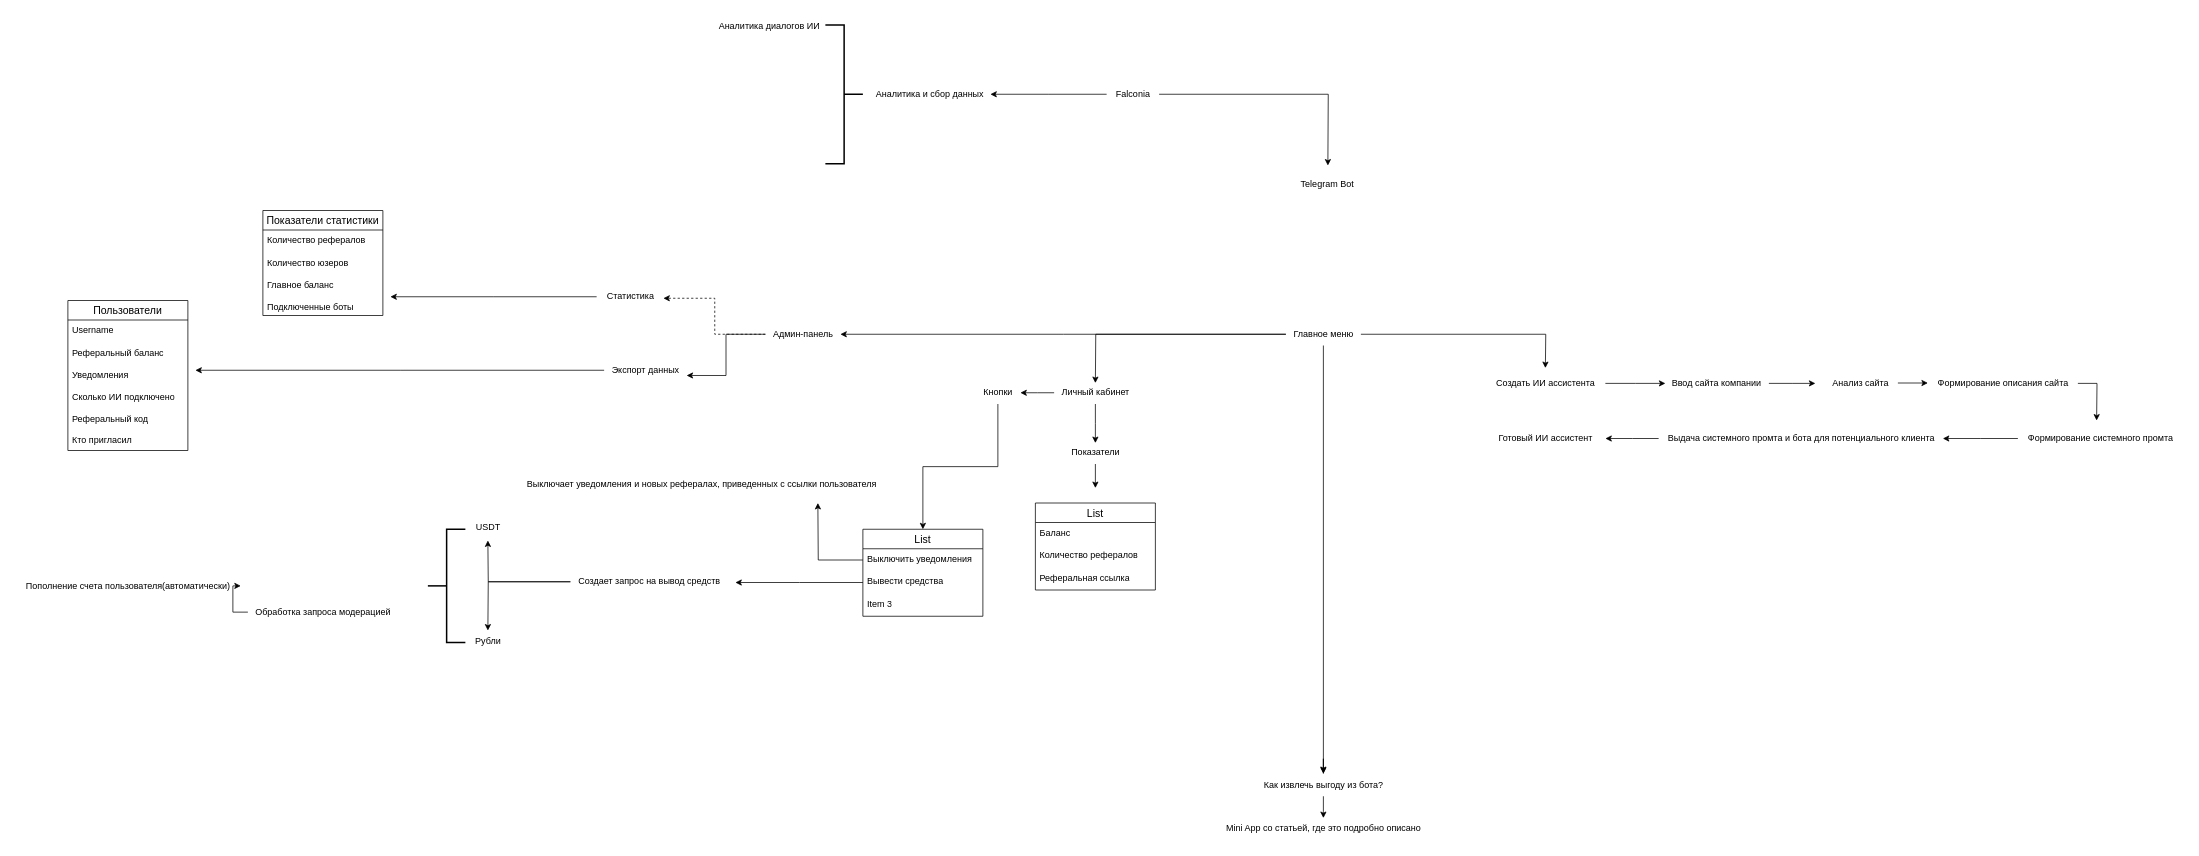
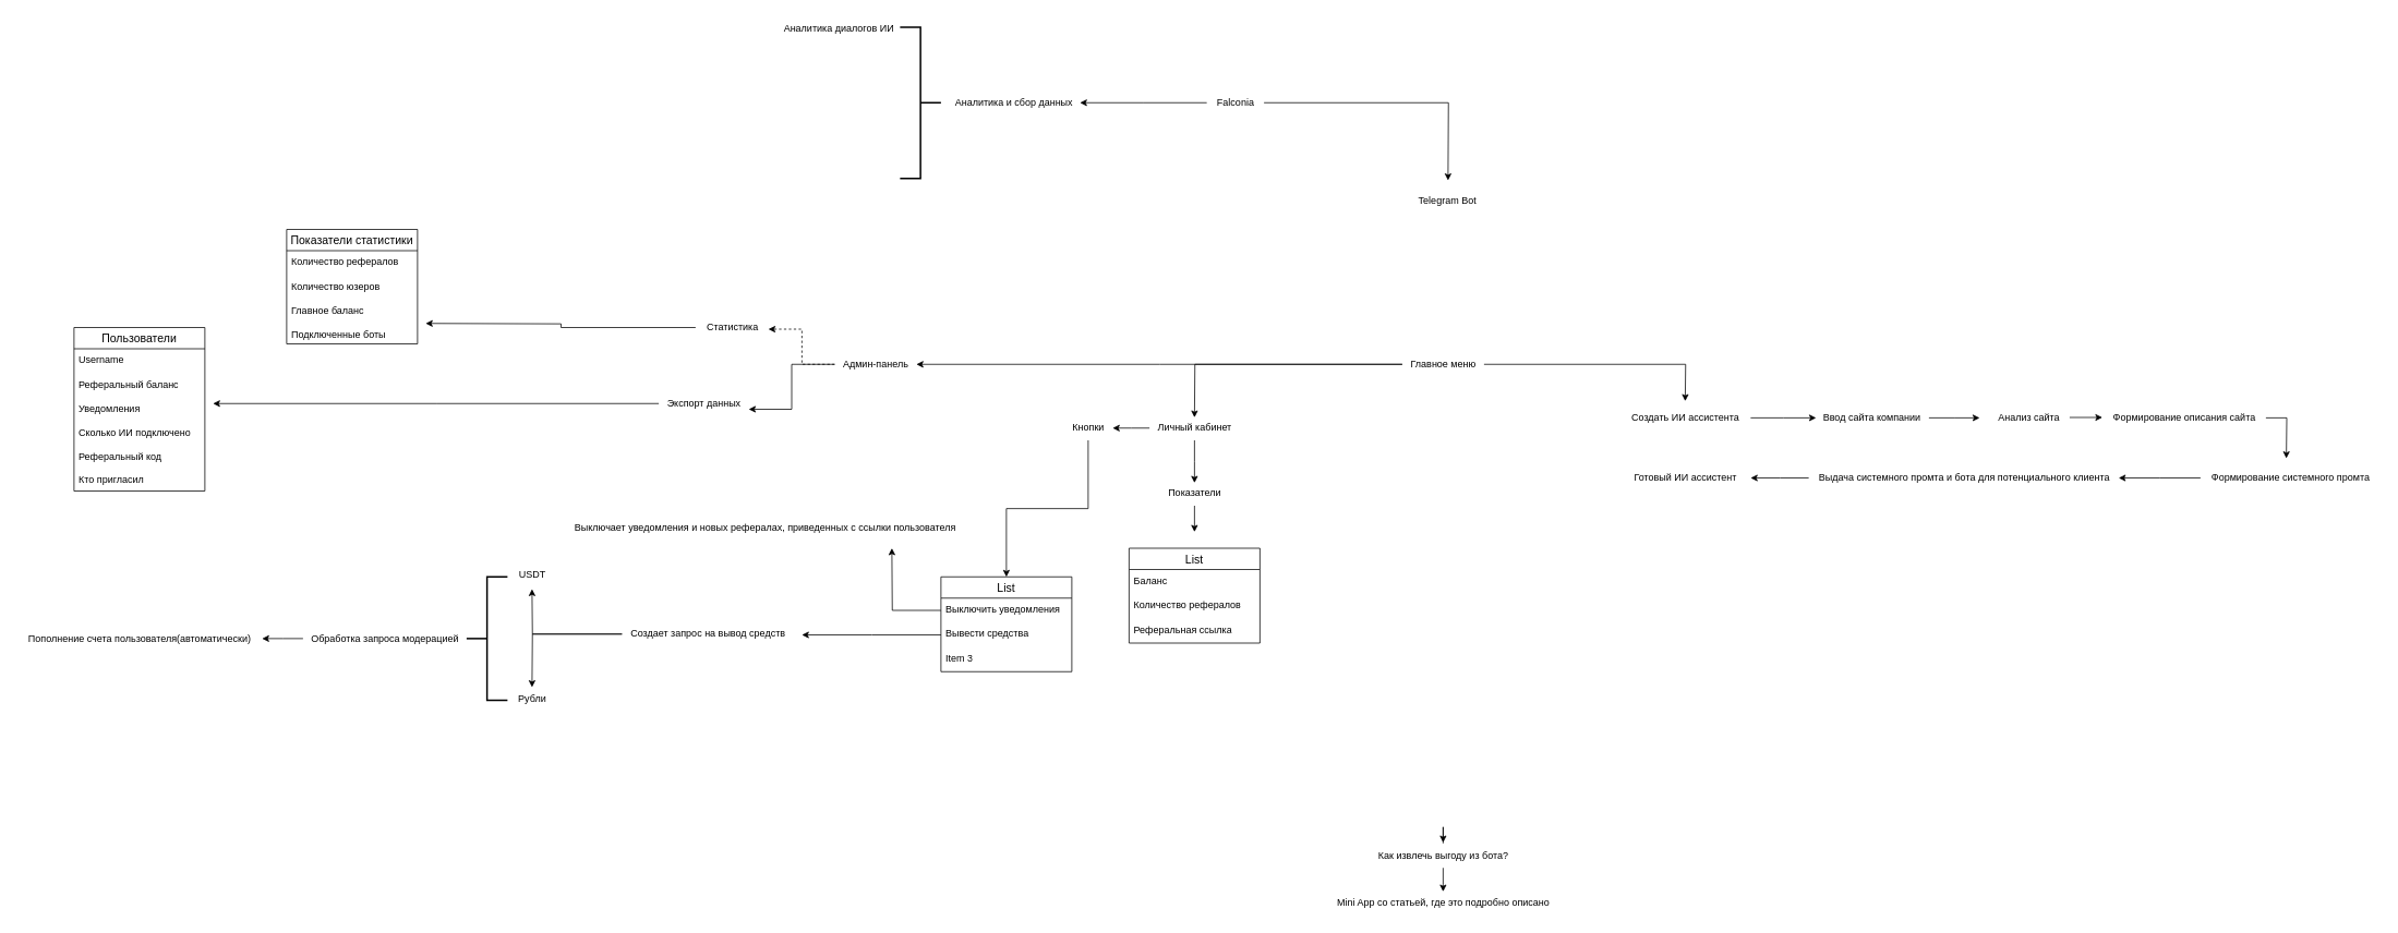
- <mxCell id="60" value="Статистика" style="text;html=1;align=center;verticalAlign=middle;resizable=0;points=[];autosize=1;strokeColor=none;fillColor=none;" vertex="1" parent="1"><mxGeometry x="795" y="380" width="90" height="30" as="geometry" /></mxCell>
+ <mxCell id="60" value="Статистика" style="text;html=1;align=center;verticalAlign=middle;resizable=0;points=[];autosize=1;strokeColor=none;fillColor=none;" vertex="1" parent="1"><mxGeometry x="850" y="385" width="90" height="30" as="geometry" /></mxCell>
- <mxCell id="15" value="" style="edgeStyle=orthogonalEdgeStyle;rounded=0;orthogonalLoop=1;jettySize=auto;html=1;" edge="1" parent="1" source="9" target="16"><mxGeometry relative="1" as="geometry"><mxPoint x="1764" y="620" as="targetPoint" /><mxPoint x="1764" y="460" as="sourcePoint" /></mxGeometry></mxCell>
- <mxCell id="39" value="Обработка запроса модерацией" style="text;html=1;align=center;verticalAlign=middle;resizable=0;points=[];autosize=1;strokeColor=none;fillColor=none;" vertex="1" parent="1"><mxGeometry x="330" y="800.5" width="200" height="30" as="geometry" /></mxCell>
+ <mxCell id="39" value="Обработка запроса модерацией" style="text;html=1;align=center;verticalAlign=middle;resizable=0;points=[];autosize=1;strokeColor=none;fillColor=none;" vertex="1" parent="1"><mxGeometry x="370" y="765.5" width="200" height="30" as="geometry" /></mxCell>
